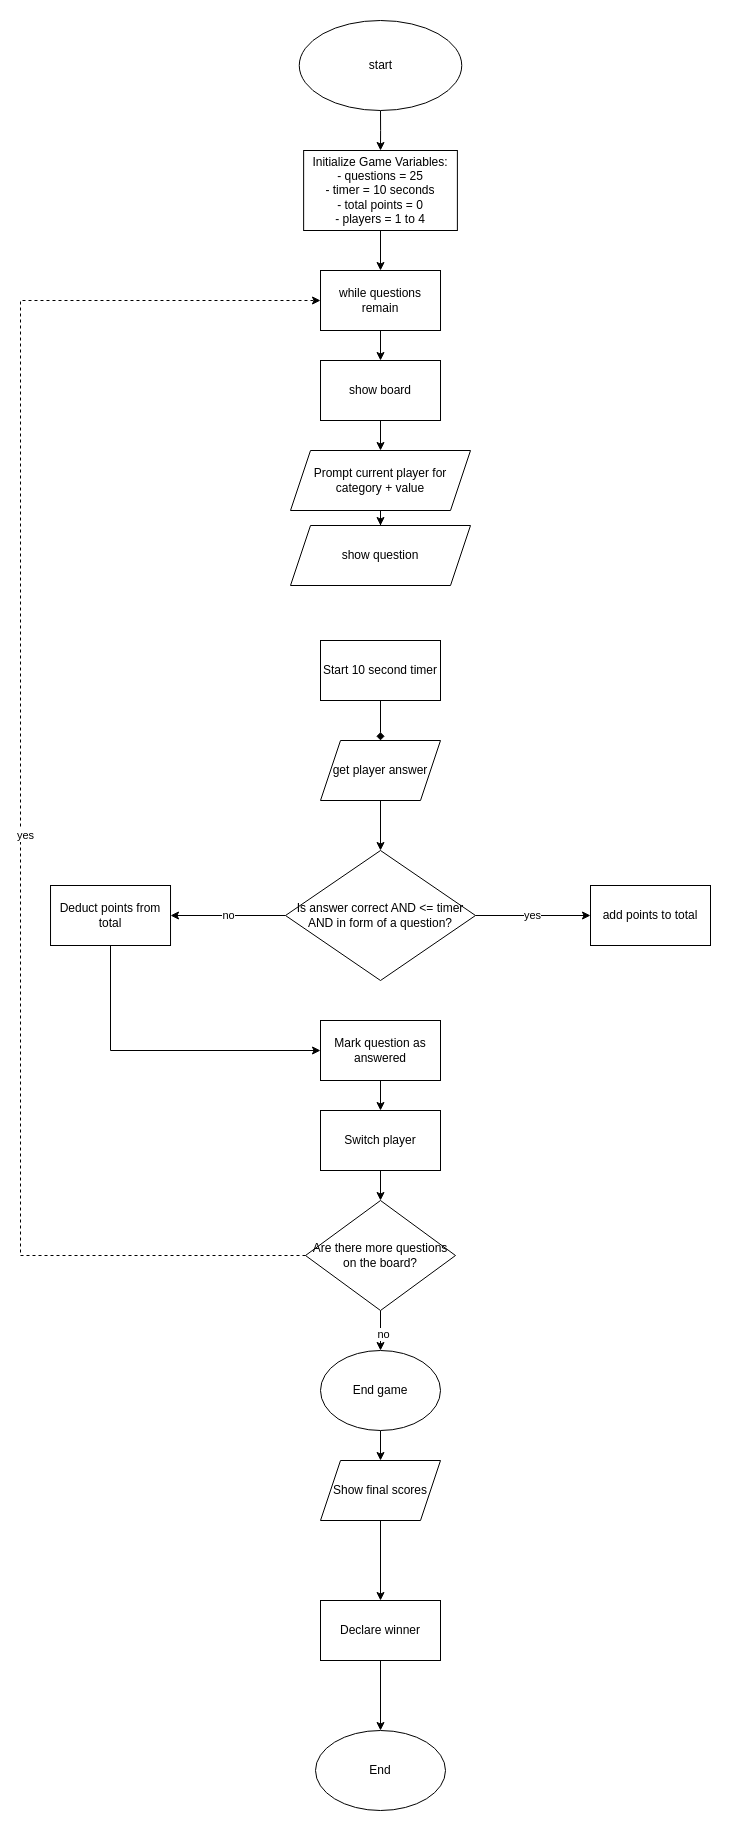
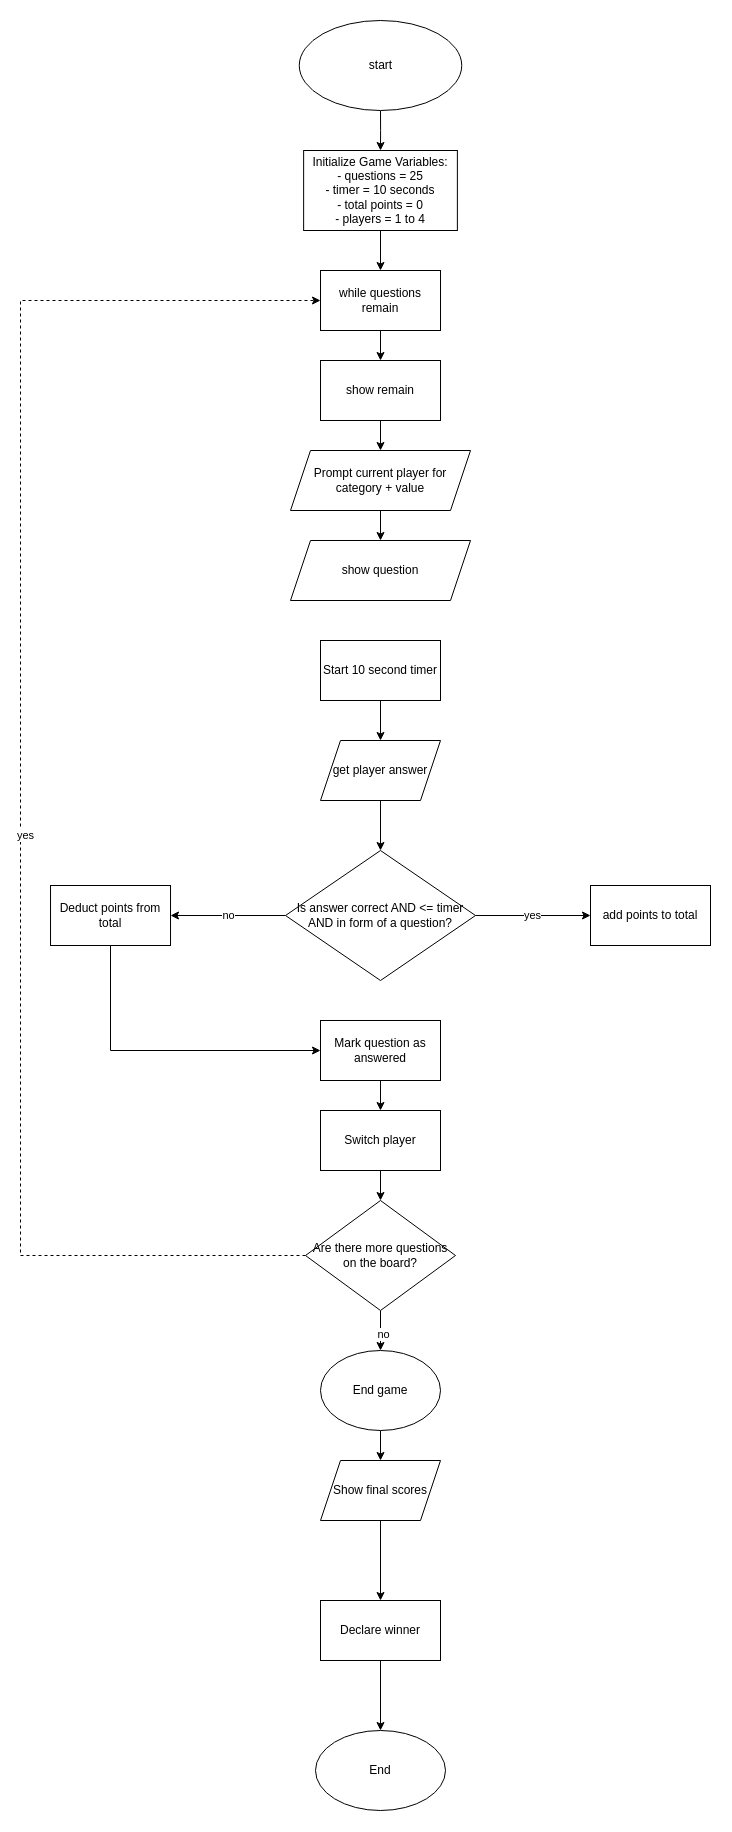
- <mxCell id="12" value="show board" style="rounded=0;whiteSpace=wrap;html=1;" vertex="1" parent="1"><mxGeometry x="320.01" y="360" width="120" height="60" as="geometry" /></mxCell>
+ <mxCell id="12" value="show remain" style="rounded=0;whiteSpace=wrap;html=1;" vertex="1" parent="1"><mxGeometry x="320.01" y="360" width="120" height="60" as="geometry" /></mxCell>
- <mxCell id="10" value="show question" style="shape=parallelogram;perimeter=parallelogramPerimeter;whiteSpace=wrap;html=1;fixedSize=1;rounded=0;" vertex="1" parent="1"><mxGeometry x="290.01" y="525" width="179.99" height="60" as="geometry" /></mxCell>
+ <mxCell id="10" value="show question" style="shape=parallelogram;perimeter=parallelogramPerimeter;whiteSpace=wrap;html=1;fixedSize=1;rounded=0;" vertex="1" parent="1"><mxGeometry x="290.01" y="540" width="179.99" height="60" as="geometry" /></mxCell>
- <mxCell id="13" value="" style="edgeStyle=orthogonalEdgeStyle;rounded=0;orthogonalLoop=1;jettySize=auto;html=1;endArrow=diamond;" edge="1" parent="1" source="14" target="16"><mxGeometry relative="1" as="geometry" /></mxCell>
+ <mxCell id="13" value="" style="edgeStyle=orthogonalEdgeStyle;rounded=0;orthogonalLoop=1;jettySize=auto;html=1;" edge="1" parent="1" source="14" target="16"><mxGeometry relative="1" as="geometry" /></mxCell>
